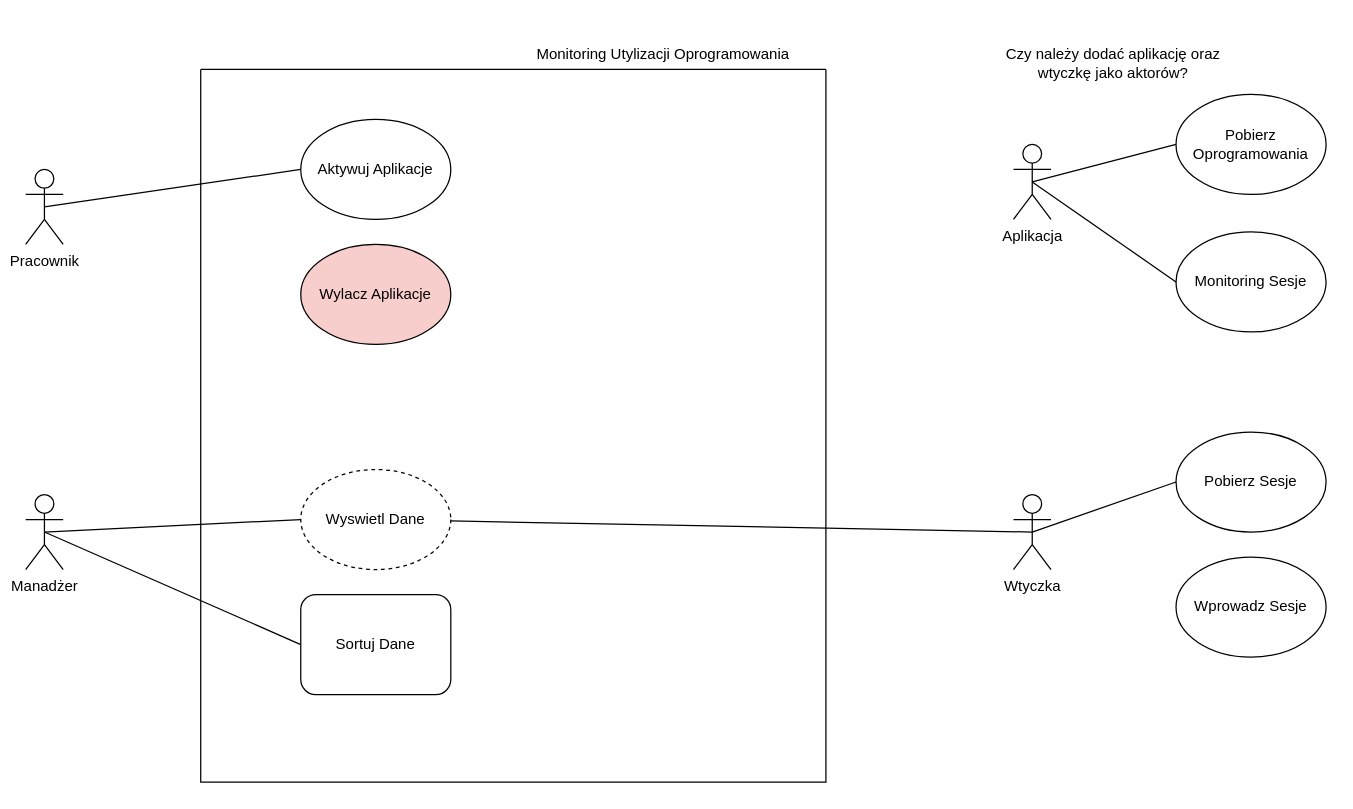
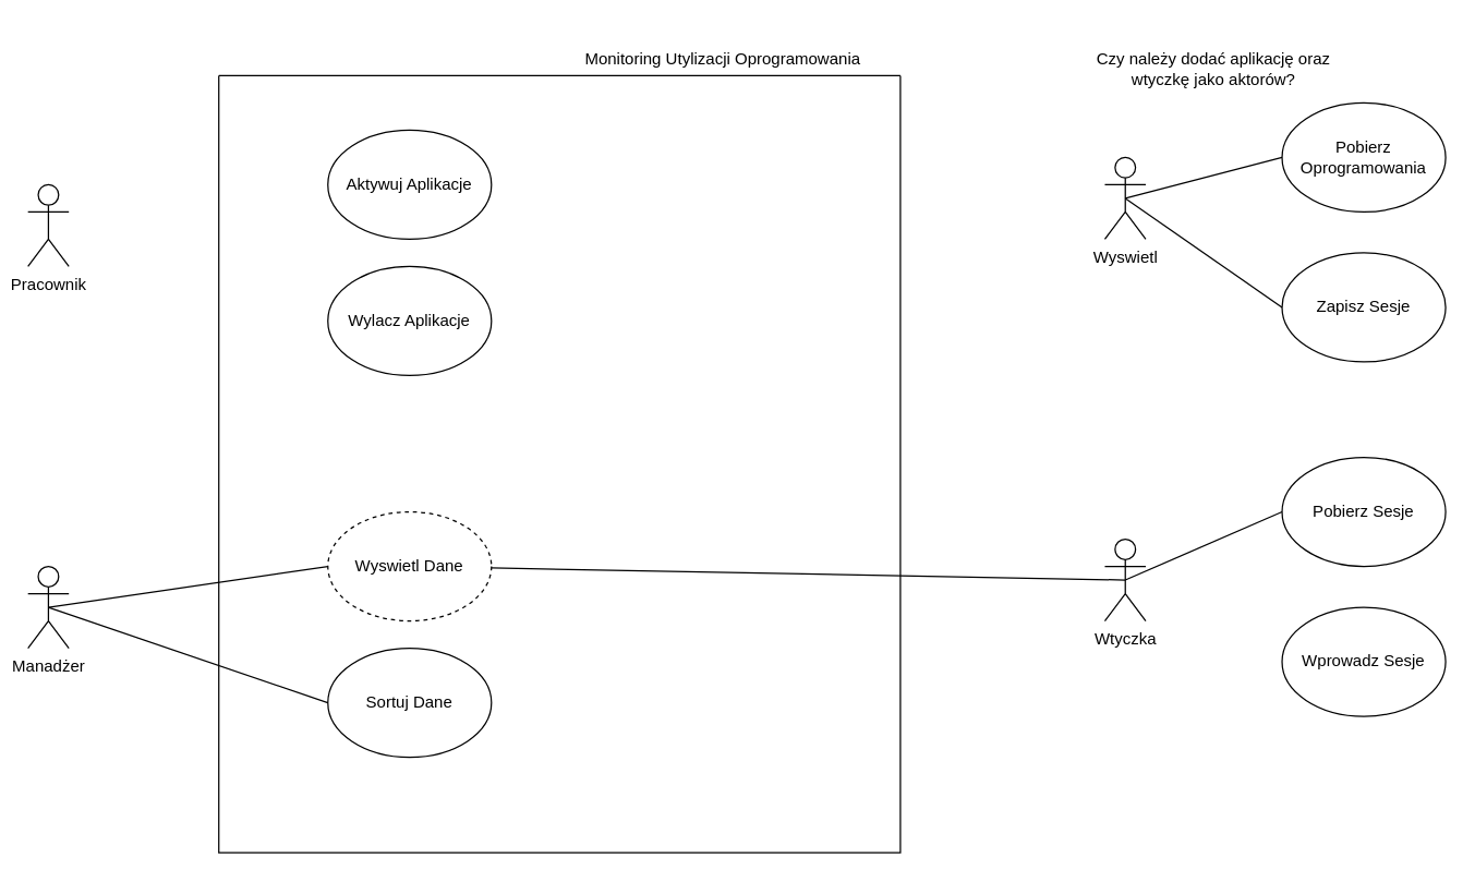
- <mxCell id="17" value="" style="endArrow=none;html=1;rounded=0;exitX=0.5;exitY=0.5;exitDx=0;exitDy=0;exitPerimeter=0;entryX=0;entryY=0.5;entryDx=0;entryDy=0;" edge="1" parent="1" source="8" target="3"><mxGeometry width="50" height="50" relative="1" as="geometry"><mxPoint x="100" y="115" as="sourcePoint" /><mxPoint x="150" y="65" as="targetPoint" /></mxGeometry></mxCell>
- <mxCell id="10" value="Aplikacja" style="shape=umlActor;verticalLabelPosition=bottom;verticalAlign=top;html=1;outlineConnect=0;" vertex="1" parent="1"><mxGeometry x="810" y="115" width="30" height="60" as="geometry" /></mxCell>
+ <mxCell id="10" value="Wyswietl" style="shape=umlActor;verticalLabelPosition=bottom;verticalAlign=top;html=1;outlineConnect=0;" vertex="1" parent="1"><mxGeometry x="810" y="115" width="30" height="60" as="geometry" /></mxCell>
- <mxCell id="14" value="Monitoring Sesje" style="ellipse;whiteSpace=wrap;html=1;" vertex="1" parent="1"><mxGeometry x="940" y="185" width="120" height="80" as="geometry" /></mxCell>
+ <mxCell id="14" value="Zapisz Sesje" style="ellipse;whiteSpace=wrap;html=1;" vertex="1" parent="1"><mxGeometry x="940" y="185" width="120" height="80" as="geometry" /></mxCell>
- <mxCell id="4" value="Wylacz Aplikacje" style="ellipse;whiteSpace=wrap;html=1;fillColor=#f8cecc;" vertex="1" parent="2"><mxGeometry x="80" y="140" width="120" height="80" as="geometry" /></mxCell>
+ <mxCell id="4" value="Wylacz Aplikacje" style="ellipse;whiteSpace=wrap;html=1;" vertex="1" parent="2"><mxGeometry x="80" y="140" width="120" height="80" as="geometry" /></mxCell>
- <mxCell id="15" value="Pobierz Sesje" style="ellipse;whiteSpace=wrap;html=1;" vertex="1" parent="1"><mxGeometry x="940" y="345" width="120" height="80" as="geometry" /></mxCell>
+ <mxCell id="15" value="Pobierz Sesje" style="ellipse;whiteSpace=wrap;html=1;" vertex="1" parent="1"><mxGeometry x="940" y="335" width="120" height="80" as="geometry" /></mxCell>
- <mxCell id="9" value="Manadżer" style="shape=umlActor;verticalLabelPosition=bottom;verticalAlign=top;html=1;outlineConnect=0;" vertex="1" parent="1"><mxGeometry x="20" y="395" width="30" height="60" as="geometry" /></mxCell>
+ <mxCell id="9" value="Manadżer" style="shape=umlActor;verticalLabelPosition=bottom;verticalAlign=top;html=1;outlineConnect=0;" vertex="1" parent="1"><mxGeometry x="20" y="415" width="30" height="60" as="geometry" /></mxCell>
- <mxCell id="6" value="Sortuj Dane" style="whiteSpace=wrap;html=1;rounded=1;" vertex="1" parent="2"><mxGeometry x="80" y="420" width="120" height="80" as="geometry" /></mxCell>
+ <mxCell id="6" value="Sortuj Dane" style="ellipse;whiteSpace=wrap;html=1;" vertex="1" parent="2"><mxGeometry x="80" y="420" width="120" height="80" as="geometry" /></mxCell>
